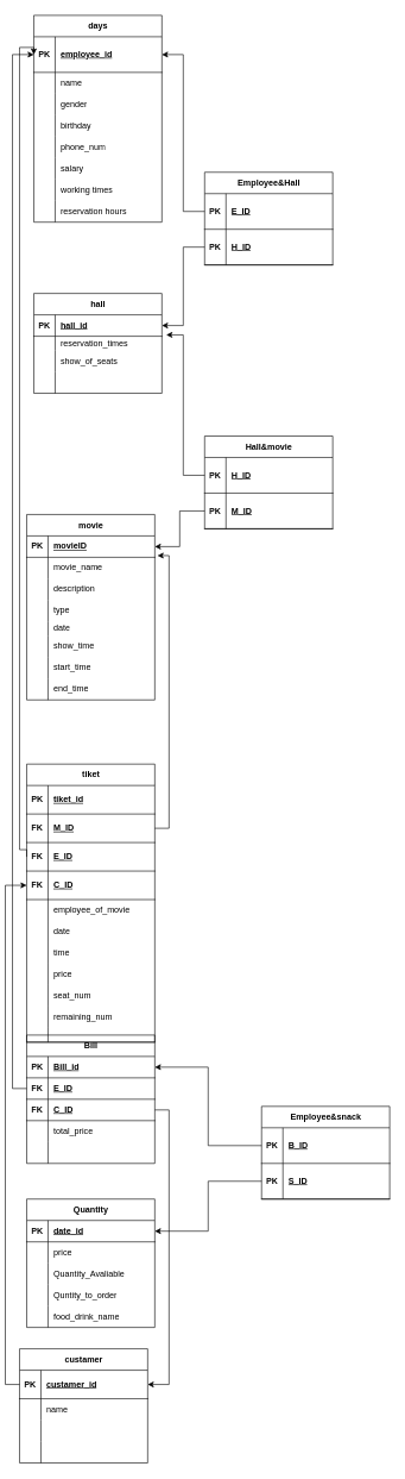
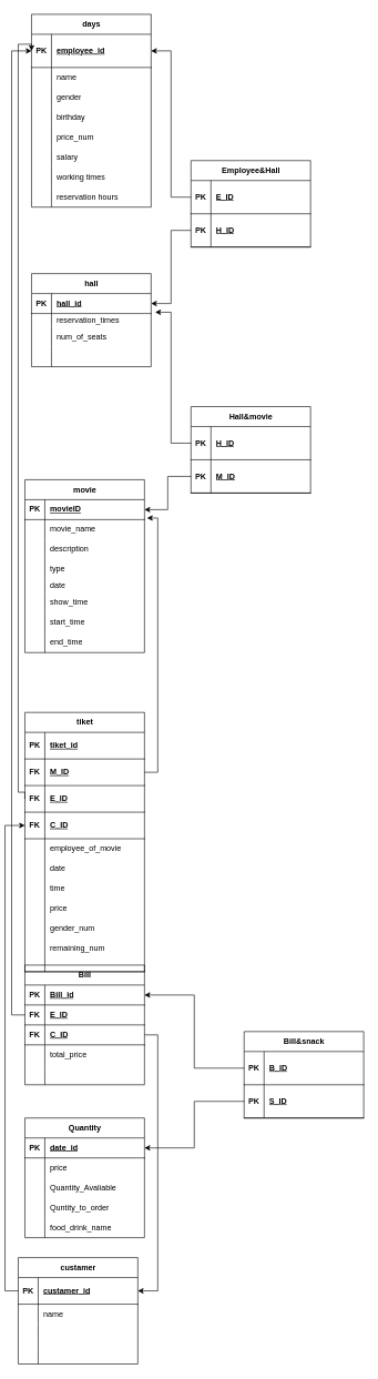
- <mxCell id="55" value="phone_num" style="shape=partialRectangle;connectable=0;fillColor=none;top=0;left=0;bottom=0;right=0;align=left;spacingLeft=6;overflow=hidden;whiteSpace=wrap;html=1;" parent="53" vertex="1"><mxGeometry x="30" width="150" height="30" as="geometry"><mxRectangle width="150" height="30" as="alternateBounds" /></mxGeometry></mxCell>
+ <mxCell id="55" value="price_num" style="shape=partialRectangle;connectable=0;fillColor=none;top=0;left=0;bottom=0;right=0;align=left;spacingLeft=6;overflow=hidden;whiteSpace=wrap;html=1;" parent="53" vertex="1"><mxGeometry x="30" width="150" height="30" as="geometry"><mxRectangle width="150" height="30" as="alternateBounds" /></mxGeometry></mxCell>
- <mxCell id="36" value="show_of_seats" style="shape=partialRectangle;connectable=0;fillColor=none;top=0;left=0;bottom=0;right=0;align=left;spacingLeft=6;overflow=hidden;whiteSpace=wrap;html=1;" parent="34" vertex="1"><mxGeometry x="30" width="150" height="30" as="geometry"><mxRectangle width="150" height="30" as="alternateBounds" /></mxGeometry></mxCell>
+ <mxCell id="36" value="num_of_seats" style="shape=partialRectangle;connectable=0;fillColor=none;top=0;left=0;bottom=0;right=0;align=left;spacingLeft=6;overflow=hidden;whiteSpace=wrap;html=1;" parent="34" vertex="1"><mxGeometry x="30" width="150" height="30" as="geometry"><mxRectangle width="150" height="30" as="alternateBounds" /></mxGeometry></mxCell>
- <mxCell id="155" value="seat_num" style="shape=partialRectangle;connectable=0;fillColor=none;top=0;left=0;bottom=0;right=0;align=left;spacingLeft=6;overflow=hidden;whiteSpace=wrap;html=1;" parent="153" vertex="1"><mxGeometry x="30" width="150" height="30" as="geometry"><mxRectangle width="150" height="30" as="alternateBounds" /></mxGeometry></mxCell>
+ <mxCell id="155" value="gender_num" style="shape=partialRectangle;connectable=0;fillColor=none;top=0;left=0;bottom=0;right=0;align=left;spacingLeft=6;overflow=hidden;whiteSpace=wrap;html=1;" parent="153" vertex="1"><mxGeometry x="30" width="150" height="30" as="geometry"><mxRectangle width="150" height="30" as="alternateBounds" /></mxGeometry></mxCell>
- <mxCell id="166" value="Employee&amp;amp;snack" style="shape=table;startSize=30;container=1;collapsible=1;childLayout=tableLayout;fixedRows=1;rowLines=0;fontStyle=1;align=center;resizeLast=1;html=1;" parent="1" vertex="1"><mxGeometry x="360" y="1550" width="180" height="130" as="geometry" /></mxCell>
+ <mxCell id="166" value="Bill&amp;amp;snack" style="shape=table;startSize=30;container=1;collapsible=1;childLayout=tableLayout;fixedRows=1;rowLines=0;fontStyle=1;align=center;resizeLast=1;html=1;" parent="1" vertex="1"><mxGeometry x="360" y="1550" width="180" height="130" as="geometry" /></mxCell>
